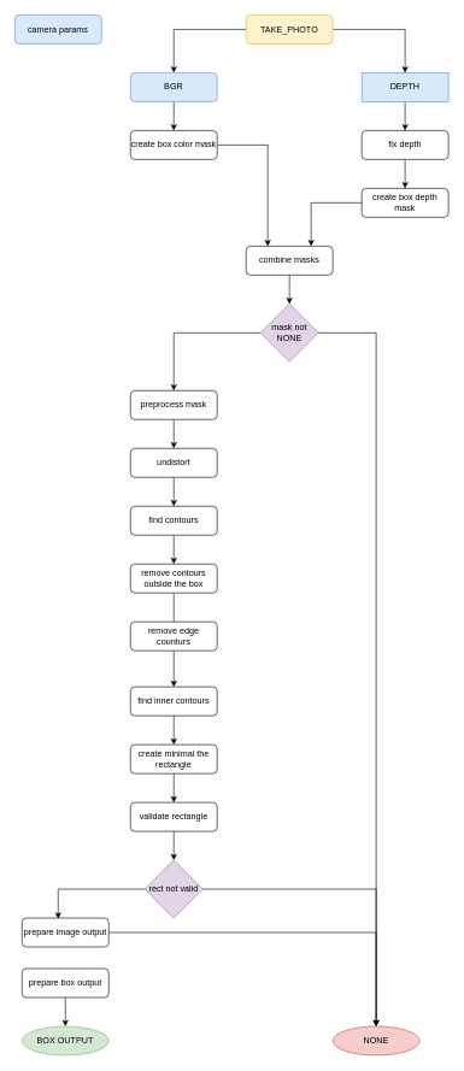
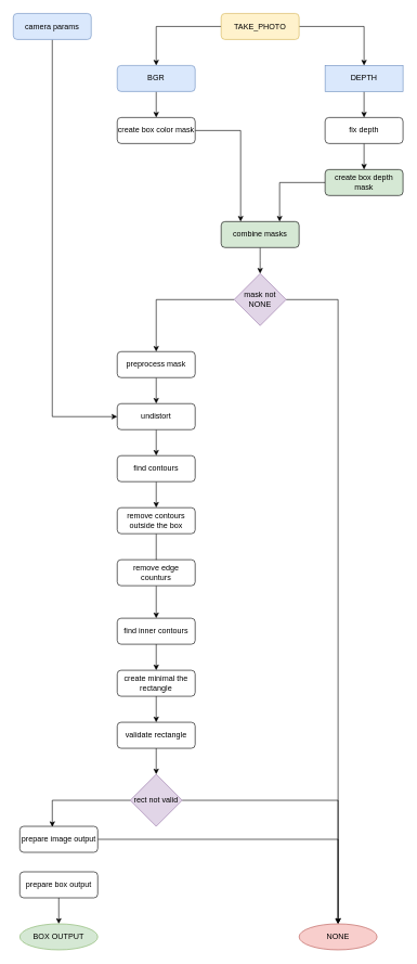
- <mxCell id="10" value="create box depth mask" style="rounded=1;whiteSpace=wrap;html=1;" vertex="1" parent="1"><mxGeometry x="500" y="260" width="120" height="40" as="geometry" /></mxCell>
+ <mxCell id="10" value="create box depth mask" style="rounded=1;whiteSpace=wrap;html=1;fillColor=#d5e8d4;" vertex="1" parent="1"><mxGeometry x="500" y="260" width="120" height="40" as="geometry" /></mxCell>
- <mxCell id="14" value="combine masks" style="rounded=1;whiteSpace=wrap;html=1;" vertex="1" parent="1"><mxGeometry x="340" y="340" width="120" height="40" as="geometry" /></mxCell>
+ <mxCell id="14" value="combine masks" style="rounded=1;whiteSpace=wrap;html=1;fillColor=#d5e8d4;" vertex="1" parent="1"><mxGeometry x="340" y="340" width="120" height="40" as="geometry" /></mxCell>
+ <mxCell id="17" style="edgeStyle=orthogonalEdgeStyle;rounded=0;orthogonalLoop=1;jettySize=auto;html=1;entryX=0;entryY=0.5;entryDx=0;entryDy=0;" edge="1" parent="1" source="18" target="25"><mxGeometry relative="1" as="geometry"><Array as="points"><mxPoint x="80" y="640" /></Array></mxGeometry></mxCell>
